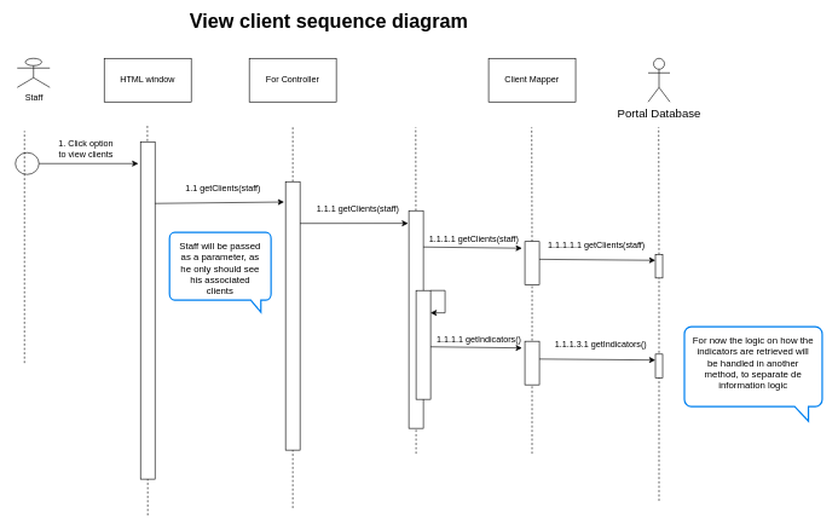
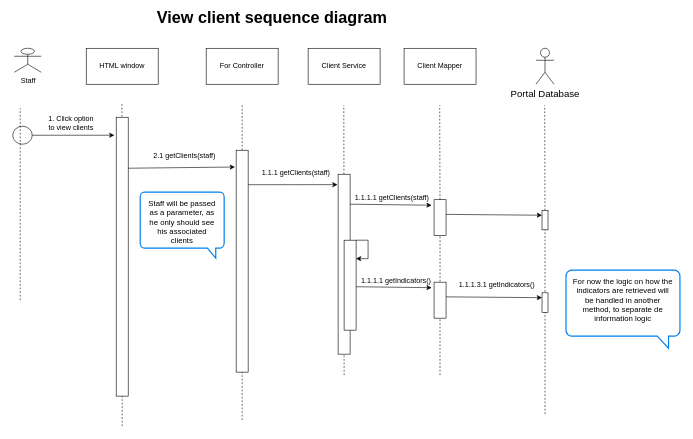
+ <mxCell id="10" value="Client Service" style="rounded=0;whiteSpace=wrap;html=1;" parent="1" vertex="1"><mxGeometry x="513" y="80" width="120" height="60" as="geometry" /></mxCell>
- <mxCell id="19" value="1.1 getClients(staff)" style="text;html=1;strokeColor=none;fillColor=none;align=center;verticalAlign=middle;whiteSpace=wrap;rounded=0;" parent="1" vertex="1"><mxGeometry x="250.75" y="250" width="111.5" height="20" as="geometry" /></mxCell>
+ <mxCell id="19" value="2.1 getClients(staff)" style="text;html=1;strokeColor=none;fillColor=none;align=center;verticalAlign=middle;whiteSpace=wrap;rounded=0;" parent="1" vertex="1"><mxGeometry x="250.75" y="250" width="111.5" height="20" as="geometry" /></mxCell>
- <mxCell id="30" value="1.1.1.1.1 getClients(staff)" style="text;html=1;strokeColor=none;fillColor=none;align=center;verticalAlign=middle;whiteSpace=wrap;rounded=0;" parent="1" vertex="1"><mxGeometry x="752" y="328.25" width="140" height="20" as="geometry" /></mxCell>
